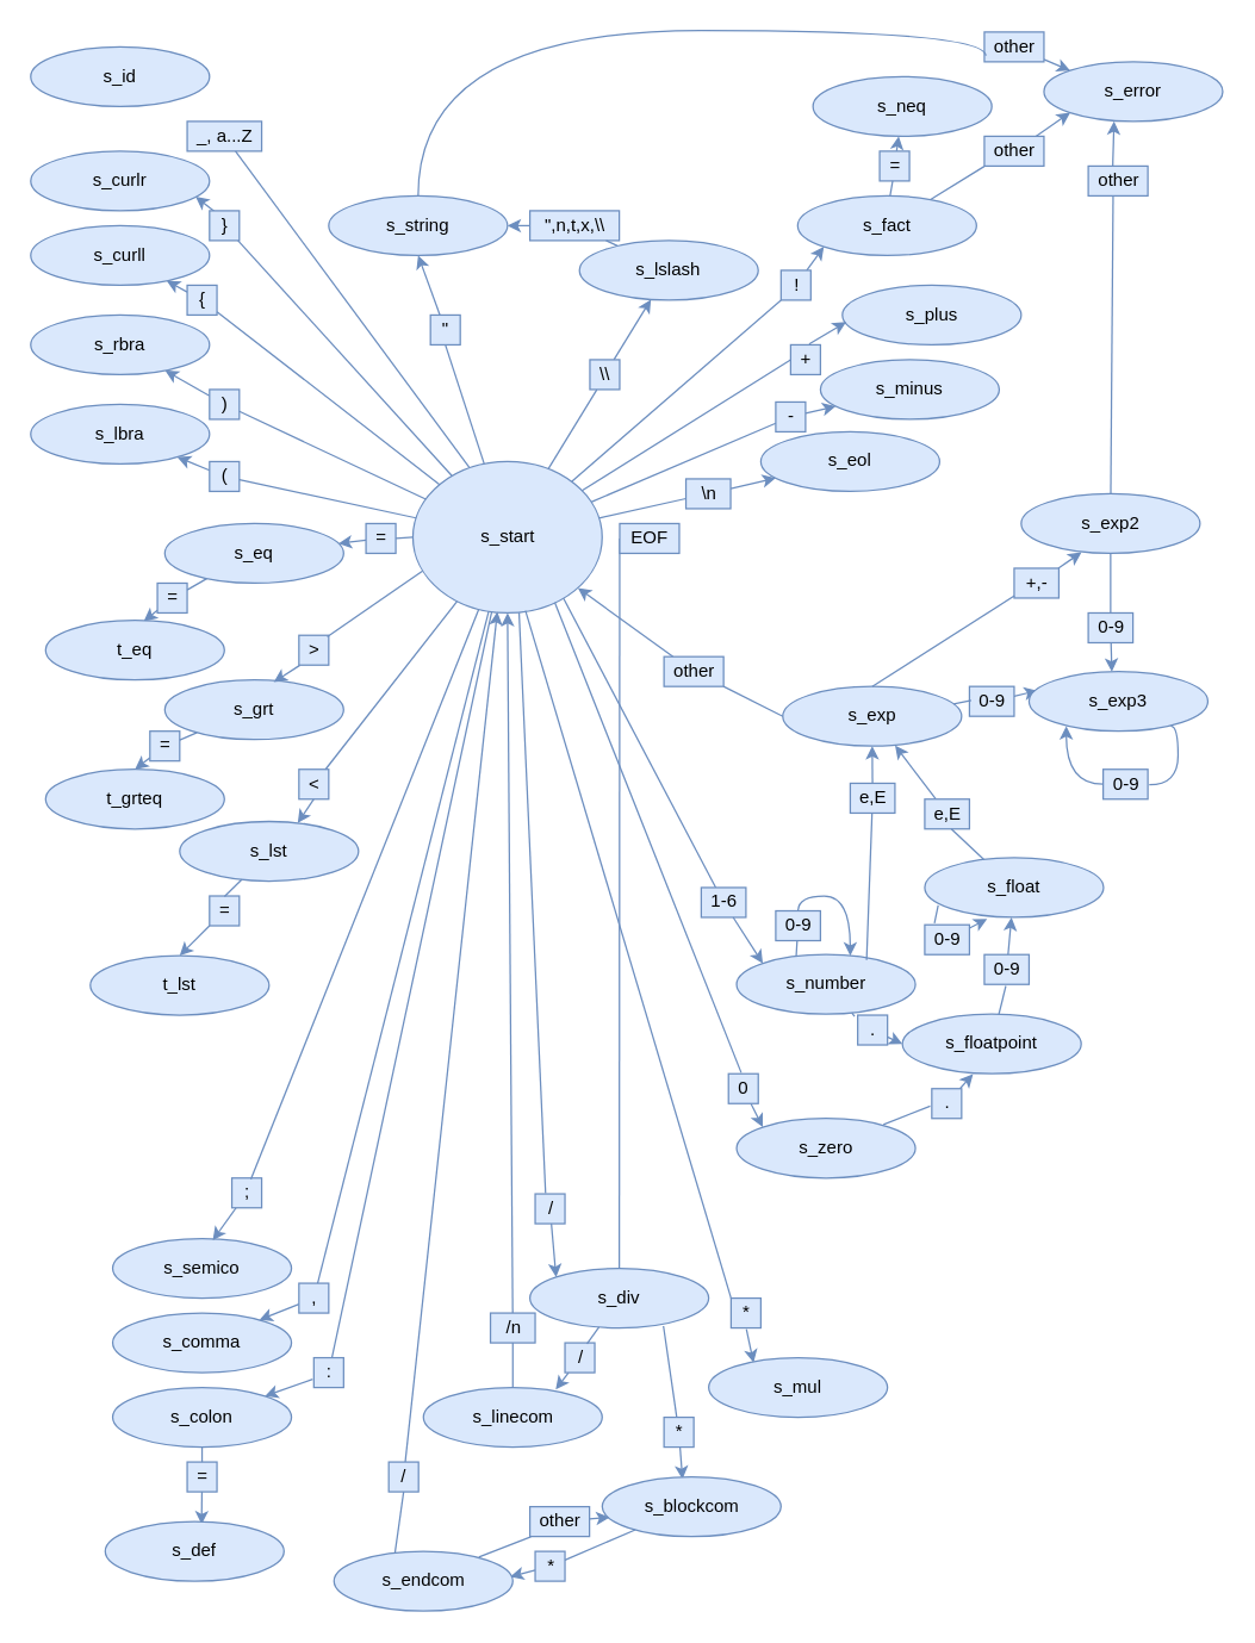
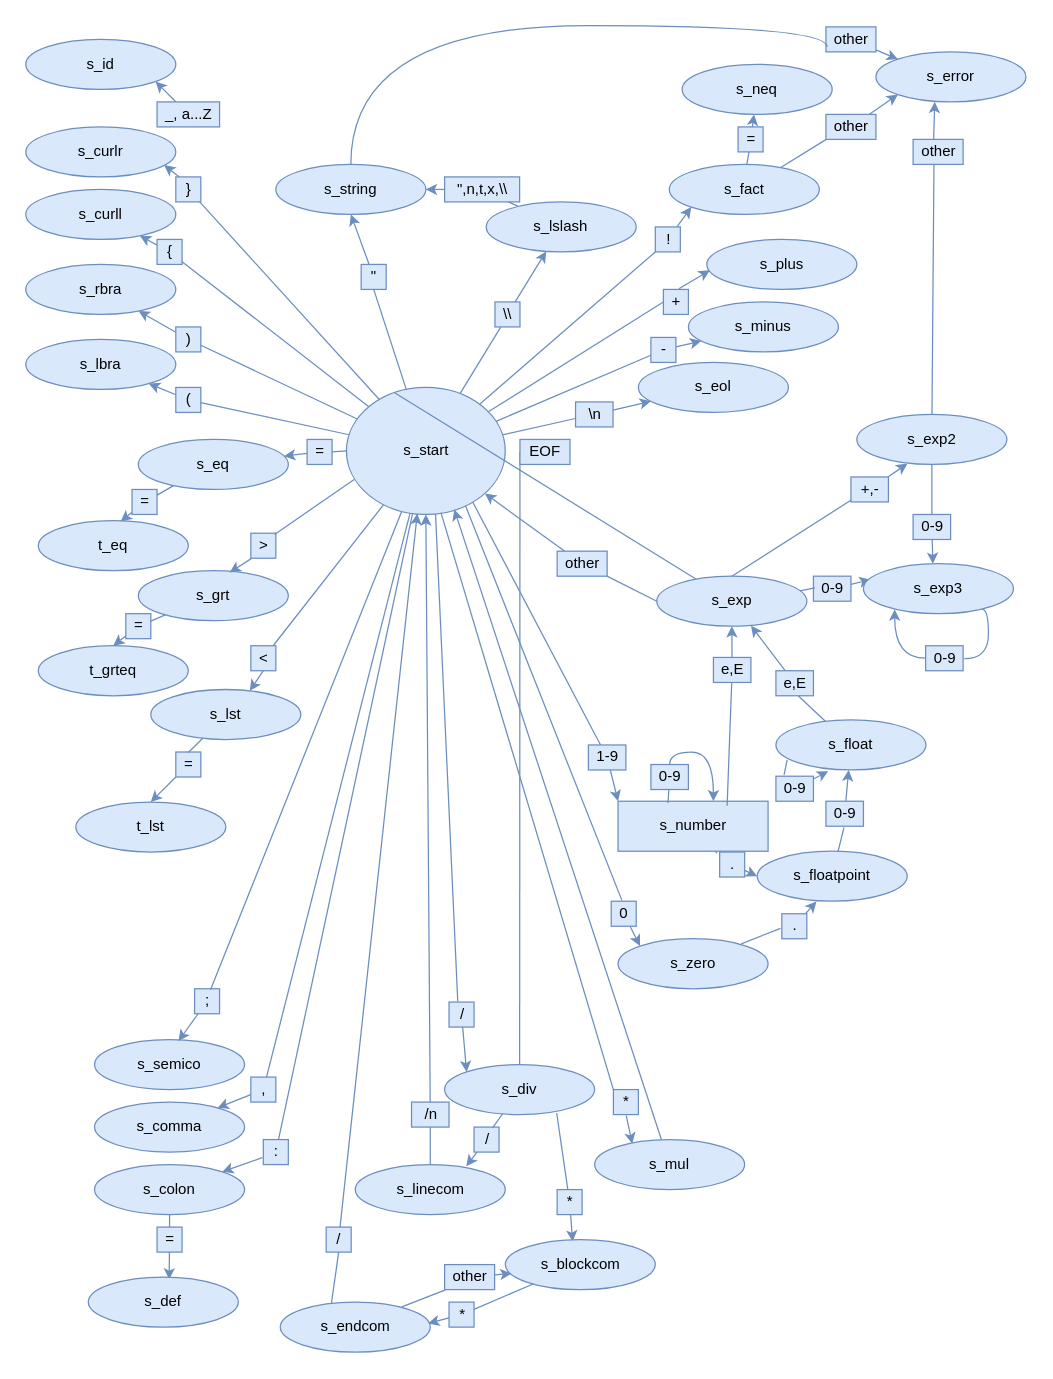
+ <mxCell id="7" style="edgeStyle=none;rounded=0;orthogonalLoop=1;jettySize=auto;html=1;exitX=0.303;exitY=0.003;exitDx=0;exitDy=0;startArrow=none;startFill=0;endArrow=classic;endFill=1;fillColor=#dae8fc;strokeColor=#6c8ebf;exitPerimeter=0;entryX=0.865;entryY=0.843;entryDx=0;entryDy=0;entryPerimeter=0;" edge="1" parent="1" source="95" target="92"><mxGeometry relative="1" as="geometry" /></mxCell>
- <mxCell id="96" style="edgeStyle=none;rounded=0;orthogonalLoop=1;jettySize=auto;html=1;exitX=0.298;exitY=0.038;exitDx=0;exitDy=0;startArrow=none;startFill=0;endArrow=none;endFill=0;fillColor=#dae8fc;strokeColor=#6c8ebf;exitPerimeter=0;" edge="1" parent="1" source="12" target="95"><mxGeometry relative="1" as="geometry"><mxPoint x="380.5" y="259.4" as="sourcePoint" /><mxPoint x="468.64" y="102.64" as="targetPoint" /></mxGeometry></mxCell>
+ <mxCell id="96" style="edgeStyle=none;rounded=0;orthogonalLoop=1;jettySize=auto;html=1;exitX=0.298;exitY=0.038;exitDx=0;exitDy=0;startArrow=none;startFill=0;endArrow=none;endFill=0;fillColor=#dae8fc;strokeColor=#6c8ebf;exitPerimeter=0;" edge="1" parent="1" source="12" target="137"><mxGeometry relative="1" as="geometry"><mxPoint x="380.5" y="259.4" as="sourcePoint" /><mxPoint x="468.64" y="102.64" as="targetPoint" /></mxGeometry></mxCell>
- <mxCell id="64" value="1-6" style="text;html=1;align=center;verticalAlign=middle;resizable=0;points=[];autosize=1;fillColor=#dae8fc;strokeColor=#6c8ebf;" vertex="1" parent="1"><mxGeometry x="470" y="595.36" width="30" height="20" as="geometry" /></mxCell>
+ <mxCell id="64" value="1-9" style="text;html=1;align=center;verticalAlign=middle;resizable=0;points=[];autosize=1;fillColor=#dae8fc;strokeColor=#6c8ebf;" vertex="1" parent="1"><mxGeometry x="470" y="595.36" width="30" height="20" as="geometry" /></mxCell>
- <mxCell id="57" value="s_number" style="ellipse;whiteSpace=wrap;html=1;aspect=fixed;shadow=0;fontFamily=Helvetica;fontSize=12;align=center;strokeColor=#6c8ebf;strokeWidth=1;fillColor=#dae8fc;" vertex="1" parent="1"><mxGeometry x="493.73" y="640.36" width="120" height="40" as="geometry" /></mxCell>
+ <mxCell id="57" value="s_number" style="whiteSpace=wrap;html=1;aspect=fixed;shadow=0;fontFamily=Helvetica;fontSize=12;align=center;strokeColor=#6c8ebf;strokeWidth=1;fillColor=#dae8fc;rounded=0;" vertex="1" parent="1"><mxGeometry x="493.73" y="640.36" width="120" height="40" as="geometry" /></mxCell>
+ <mxCell id="70" style="edgeStyle=none;rounded=0;orthogonalLoop=1;jettySize=auto;html=1;entryX=0.679;entryY=0.961;entryDx=0;entryDy=0;entryPerimeter=0;startArrow=none;startFill=0;endArrow=classic;endFill=1;fillColor=#dae8fc;strokeColor=#6c8ebf;" edge="1" parent="1" source="71" target="12"><mxGeometry relative="1" as="geometry" /></mxCell>
